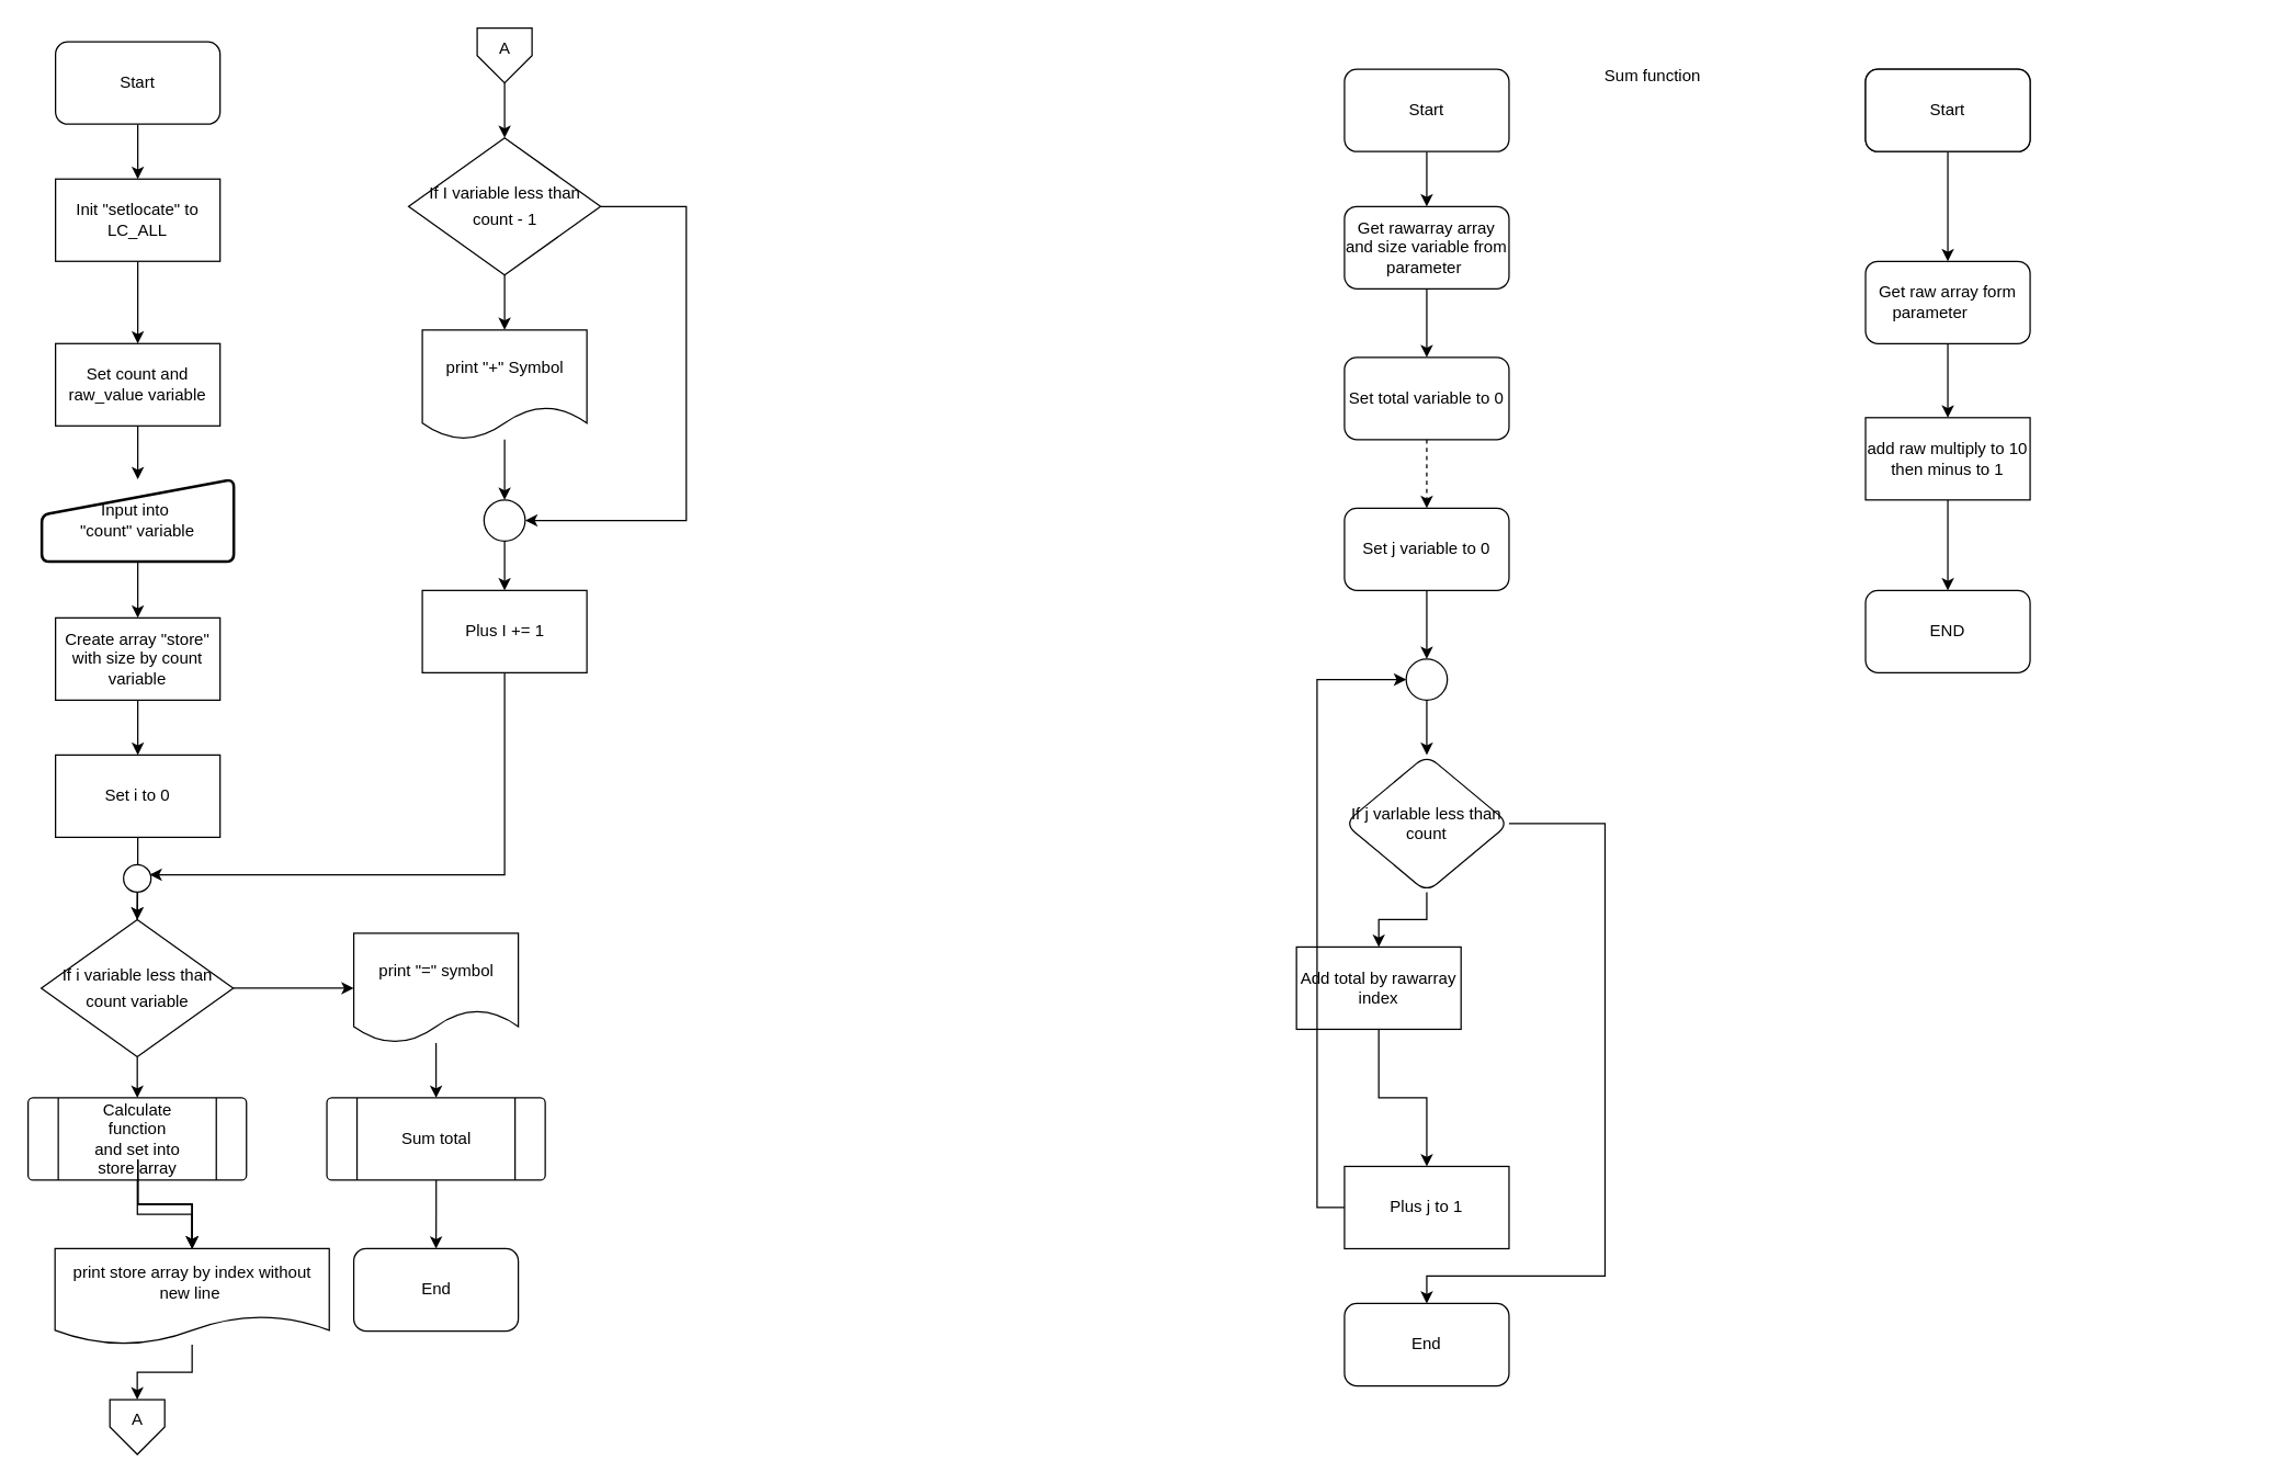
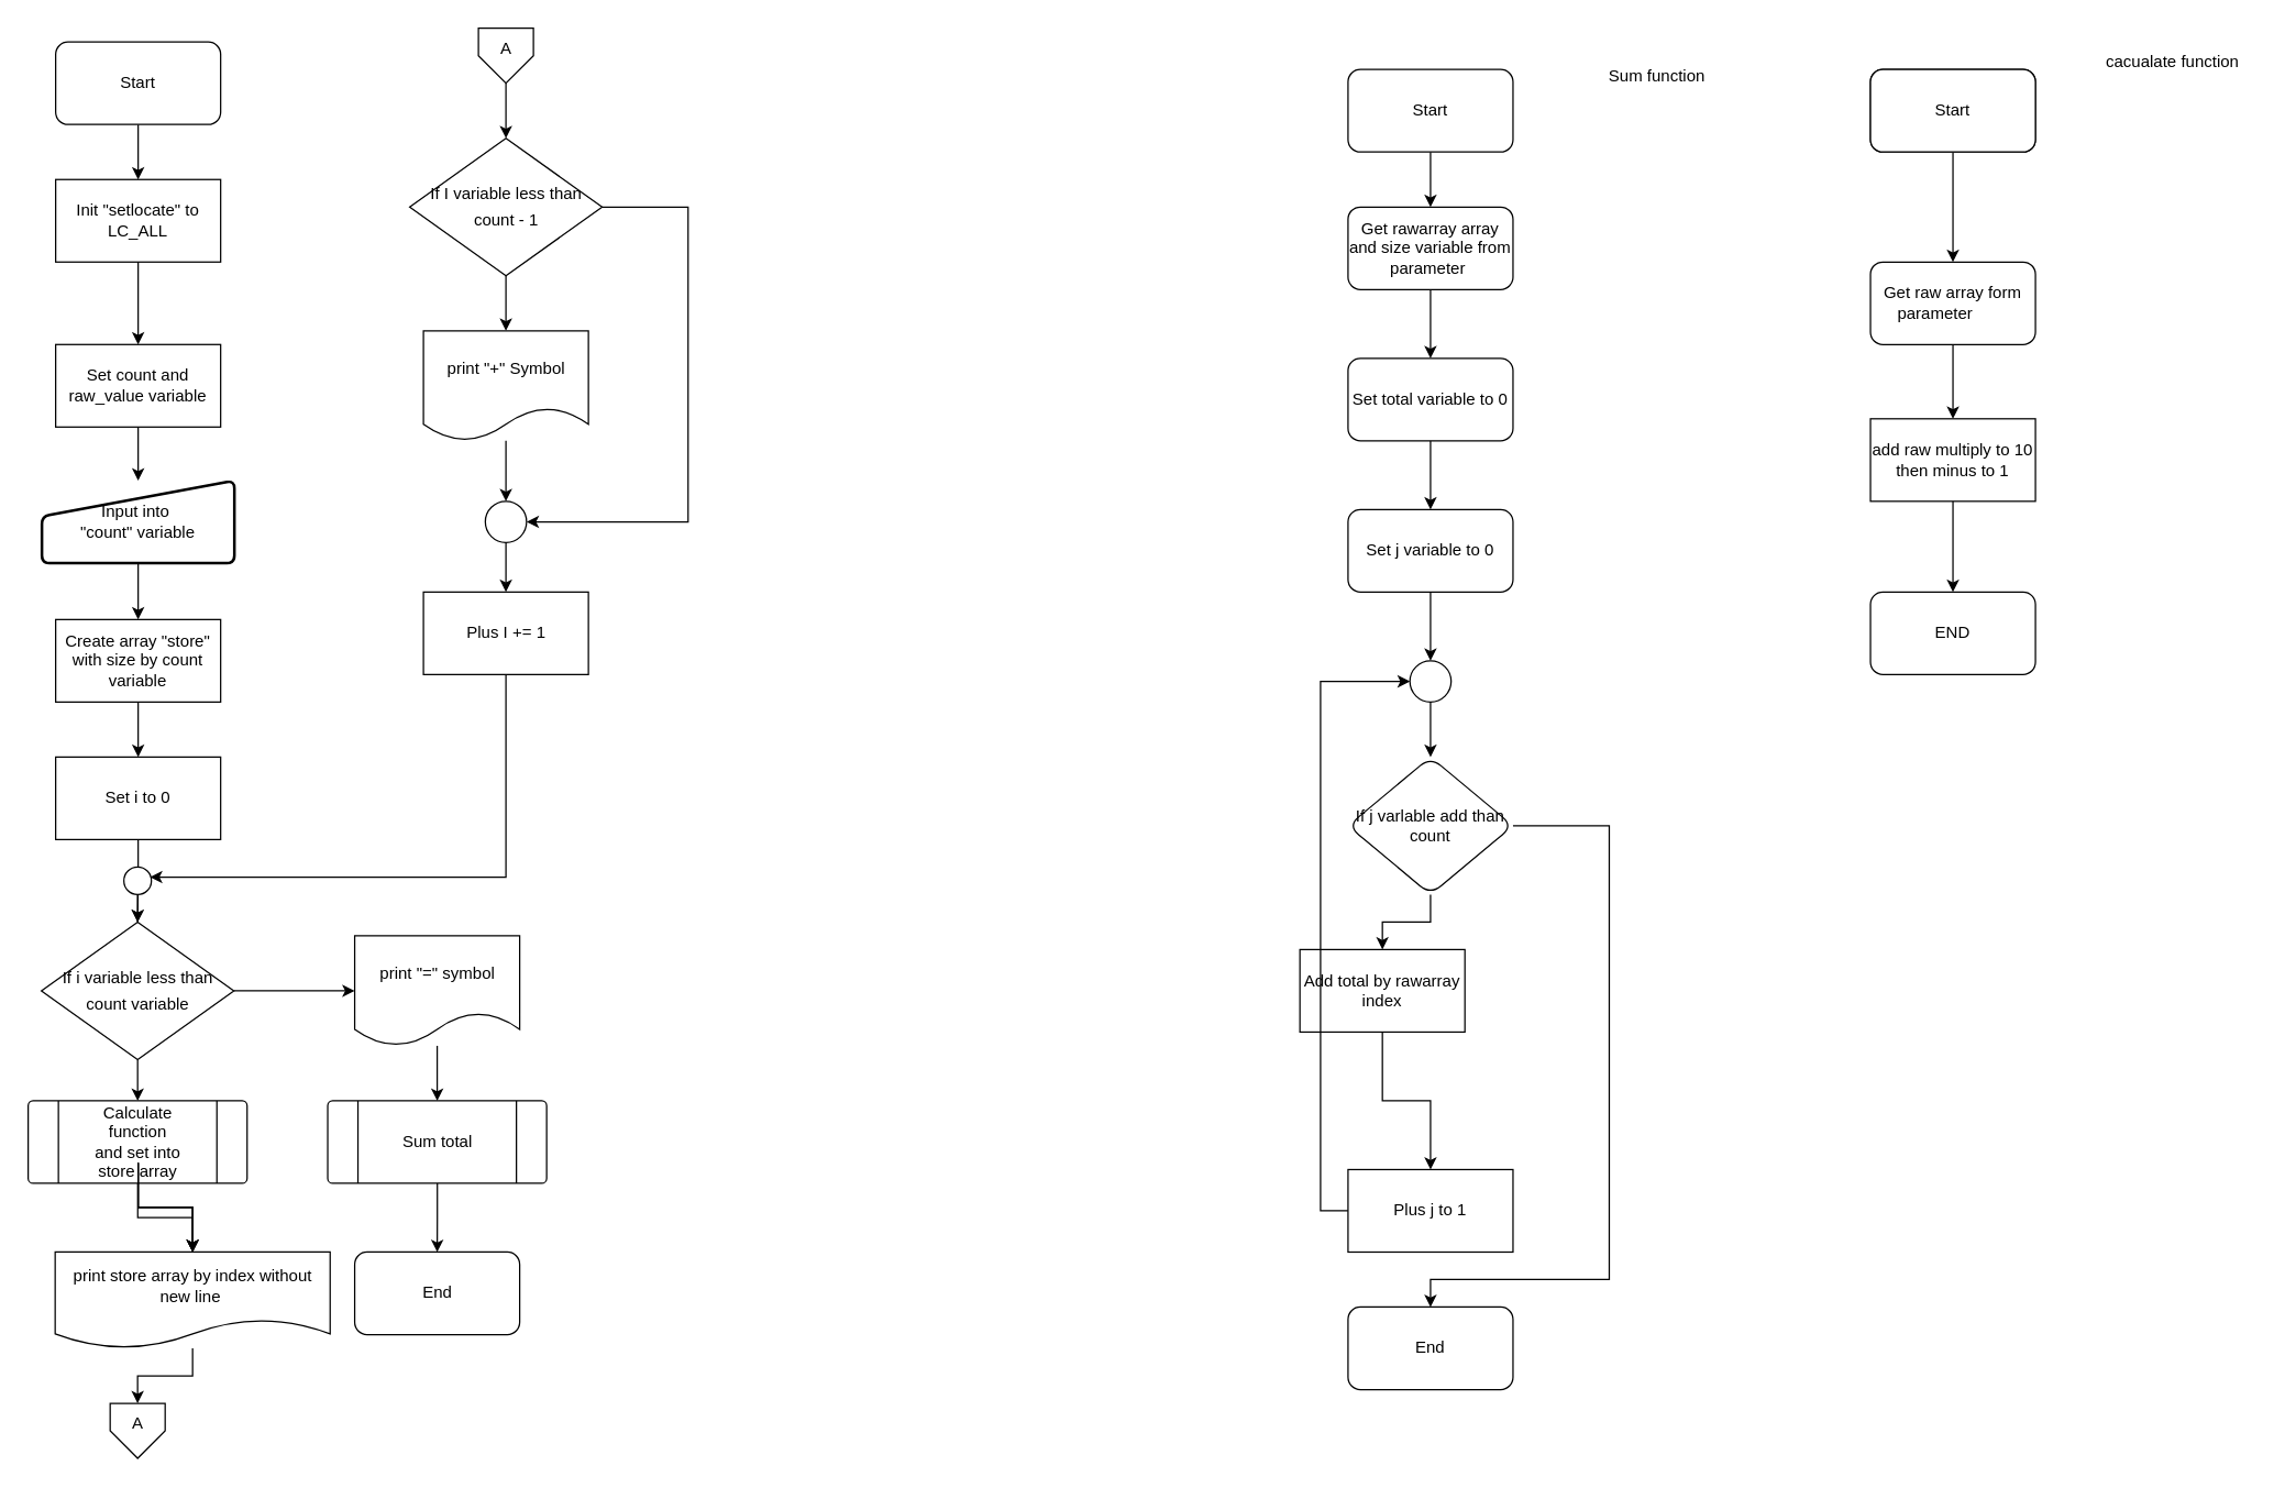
+ <mxCell id="68" value="cacualate function" style="text;html=1;strokeColor=none;fillColor=none;align=center;verticalAlign=middle;whiteSpace=wrap;rounded=0;" vertex="1" parent="1"><mxGeometry x="1520" y="30" width="120" height="30" as="geometry" /></mxCell>
- <mxCell id="55" value="" style="edgeStyle=orthogonalEdgeStyle;rounded=0;orthogonalLoop=1;jettySize=auto;html=1;dashed=1;" edge="1" parent="1" source="56" target="58"><mxGeometry relative="1" as="geometry" /></mxCell>
+ <mxCell id="55" value="" style="edgeStyle=orthogonalEdgeStyle;rounded=0;orthogonalLoop=1;jettySize=auto;html=1;" edge="1" parent="1" source="56" target="58"><mxGeometry relative="1" as="geometry" /></mxCell>
- <mxCell id="54" value="If j varlable less than count" style="rhombus;whiteSpace=wrap;html=1;rounded=1;" vertex="1" parent="1"><mxGeometry x="980" y="550" width="120" height="100" as="geometry" /></mxCell>
+ <mxCell id="54" value="If j varlable add than count" style="rhombus;whiteSpace=wrap;html=1;rounded=1;" vertex="1" parent="1"><mxGeometry x="980" y="550" width="120" height="100" as="geometry" /></mxCell>
